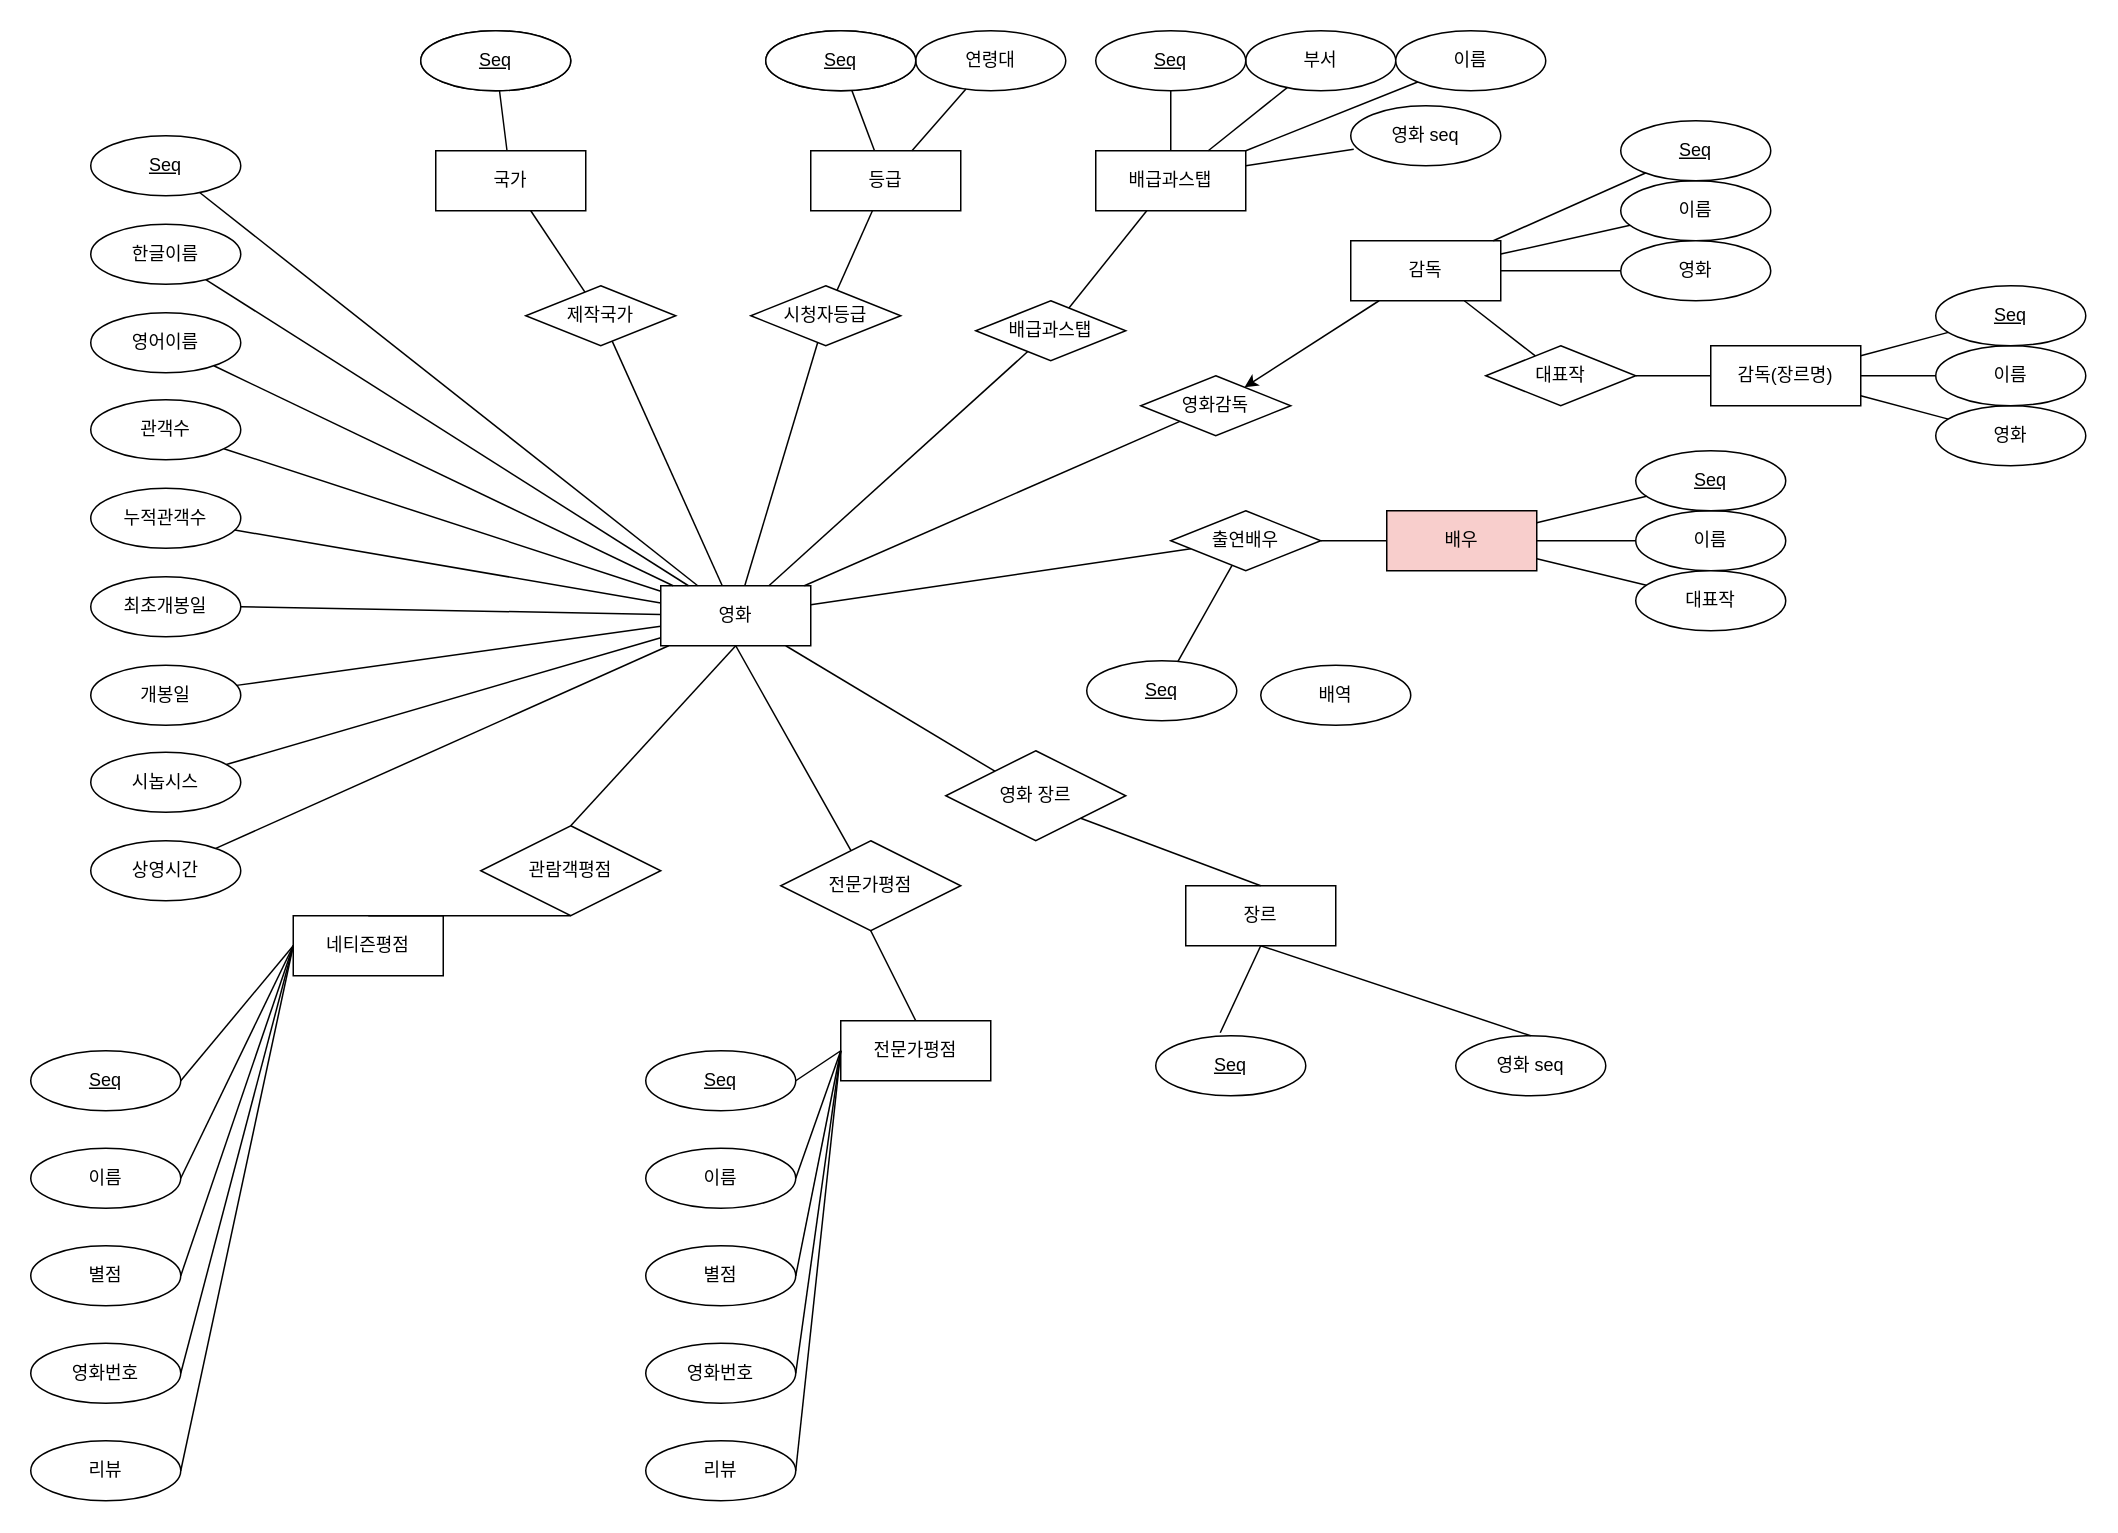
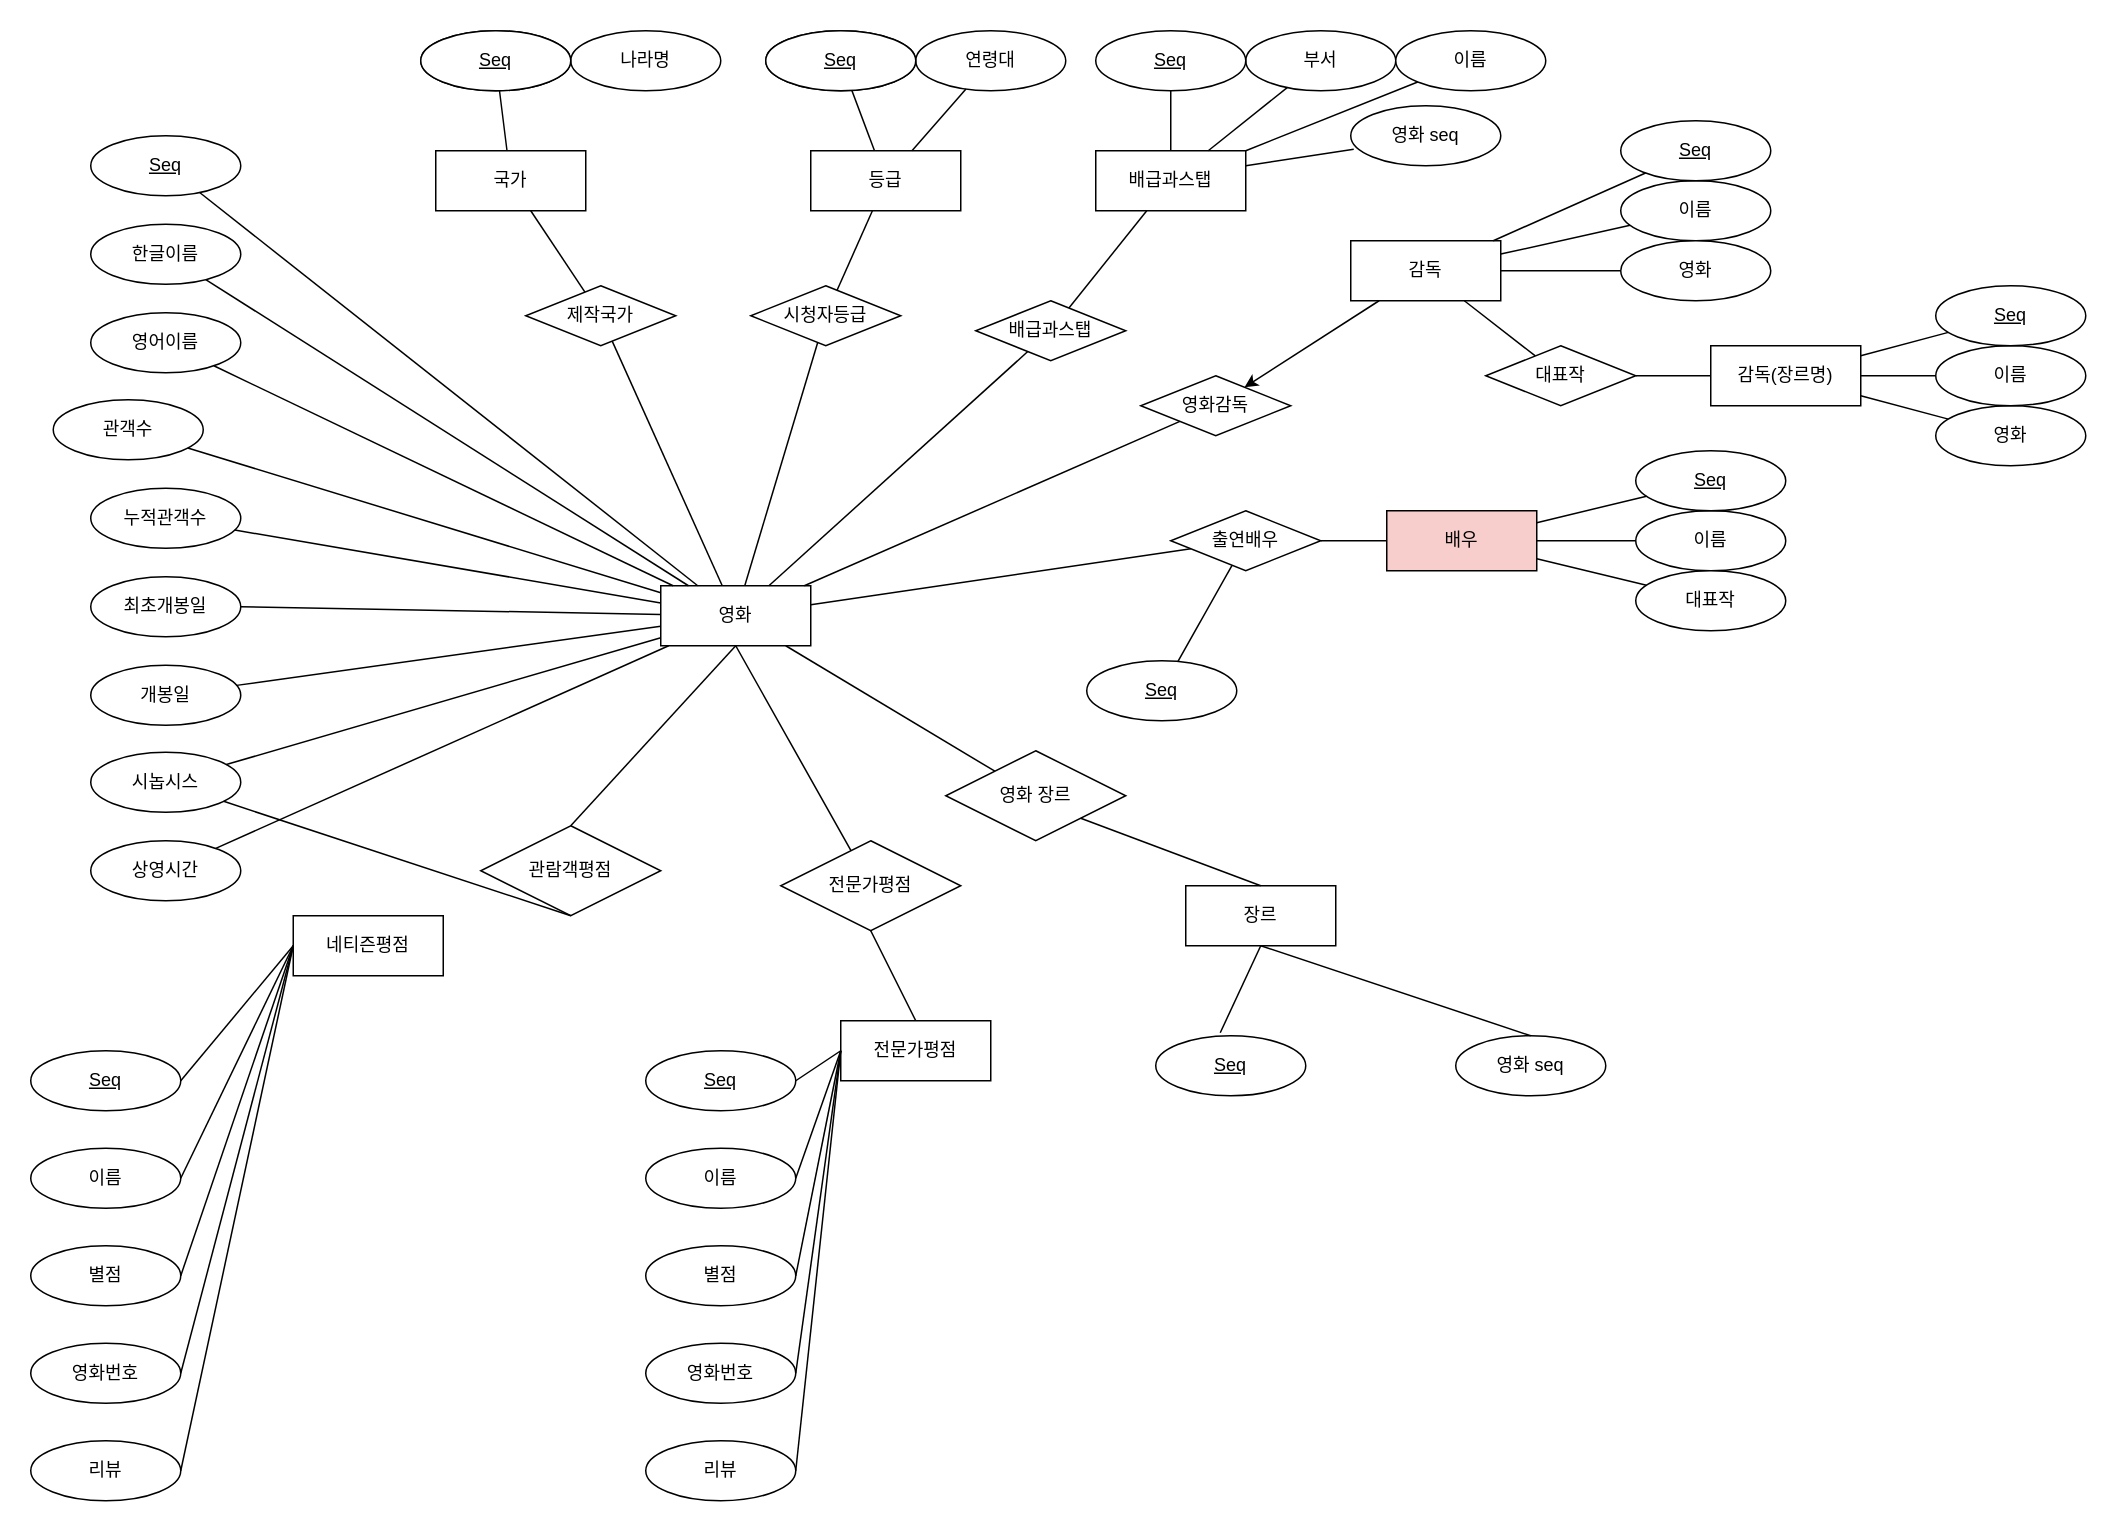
+ <mxCell id="40" value="나라명" style="whiteSpace=wrap;html=1;align=center;shape=ellipse;perimeter=ellipsePerimeter;" parent="1" vertex="1"><mxGeometry x="380" y="20" width="100" height="40" as="geometry" /></mxCell>
- <mxCell id="3" value="관객수" style="whiteSpace=wrap;html=1;align=center;shape=ellipse;perimeter=ellipsePerimeter;" parent="1" vertex="1"><mxGeometry x="60" y="266" width="100" height="40" as="geometry" /></mxCell>
+ <mxCell id="3" value="관객수" style="whiteSpace=wrap;html=1;align=center;shape=ellipse;perimeter=ellipsePerimeter;" parent="1" vertex="1"><mxGeometry x="35" y="266" width="100" height="40" as="geometry" /></mxCell>
- <mxCell id="112" value="배역" style="whiteSpace=wrap;html=1;align=center;shape=ellipse;perimeter=ellipsePerimeter;" parent="1" vertex="1"><mxGeometry x="840" y="443" width="100" height="40" as="geometry" /></mxCell>
- <mxCell id="64" value="" style="endArrow=none;html=1;rounded=0;exitX=0.5;exitY=1;exitDx=0;exitDy=0;entryX=0.5;entryY=0;entryDx=0;entryDy=0;" parent="1" source="61" target="17" edge="1"><mxGeometry relative="1" as="geometry"><mxPoint x="500" y="440" as="sourcePoint" /><mxPoint x="450" y="540" as="targetPoint" /></mxGeometry></mxCell>
+ <mxCell id="64" value="" style="endArrow=none;html=1;rounded=0;exitX=0.5;exitY=1;exitDx=0;exitDy=0;" parent="1" source="61" target="15" edge="1"><mxGeometry relative="1" as="geometry"><mxPoint x="500" y="440" as="sourcePoint" /><mxPoint x="450" y="540" as="targetPoint" /></mxGeometry></mxCell>
